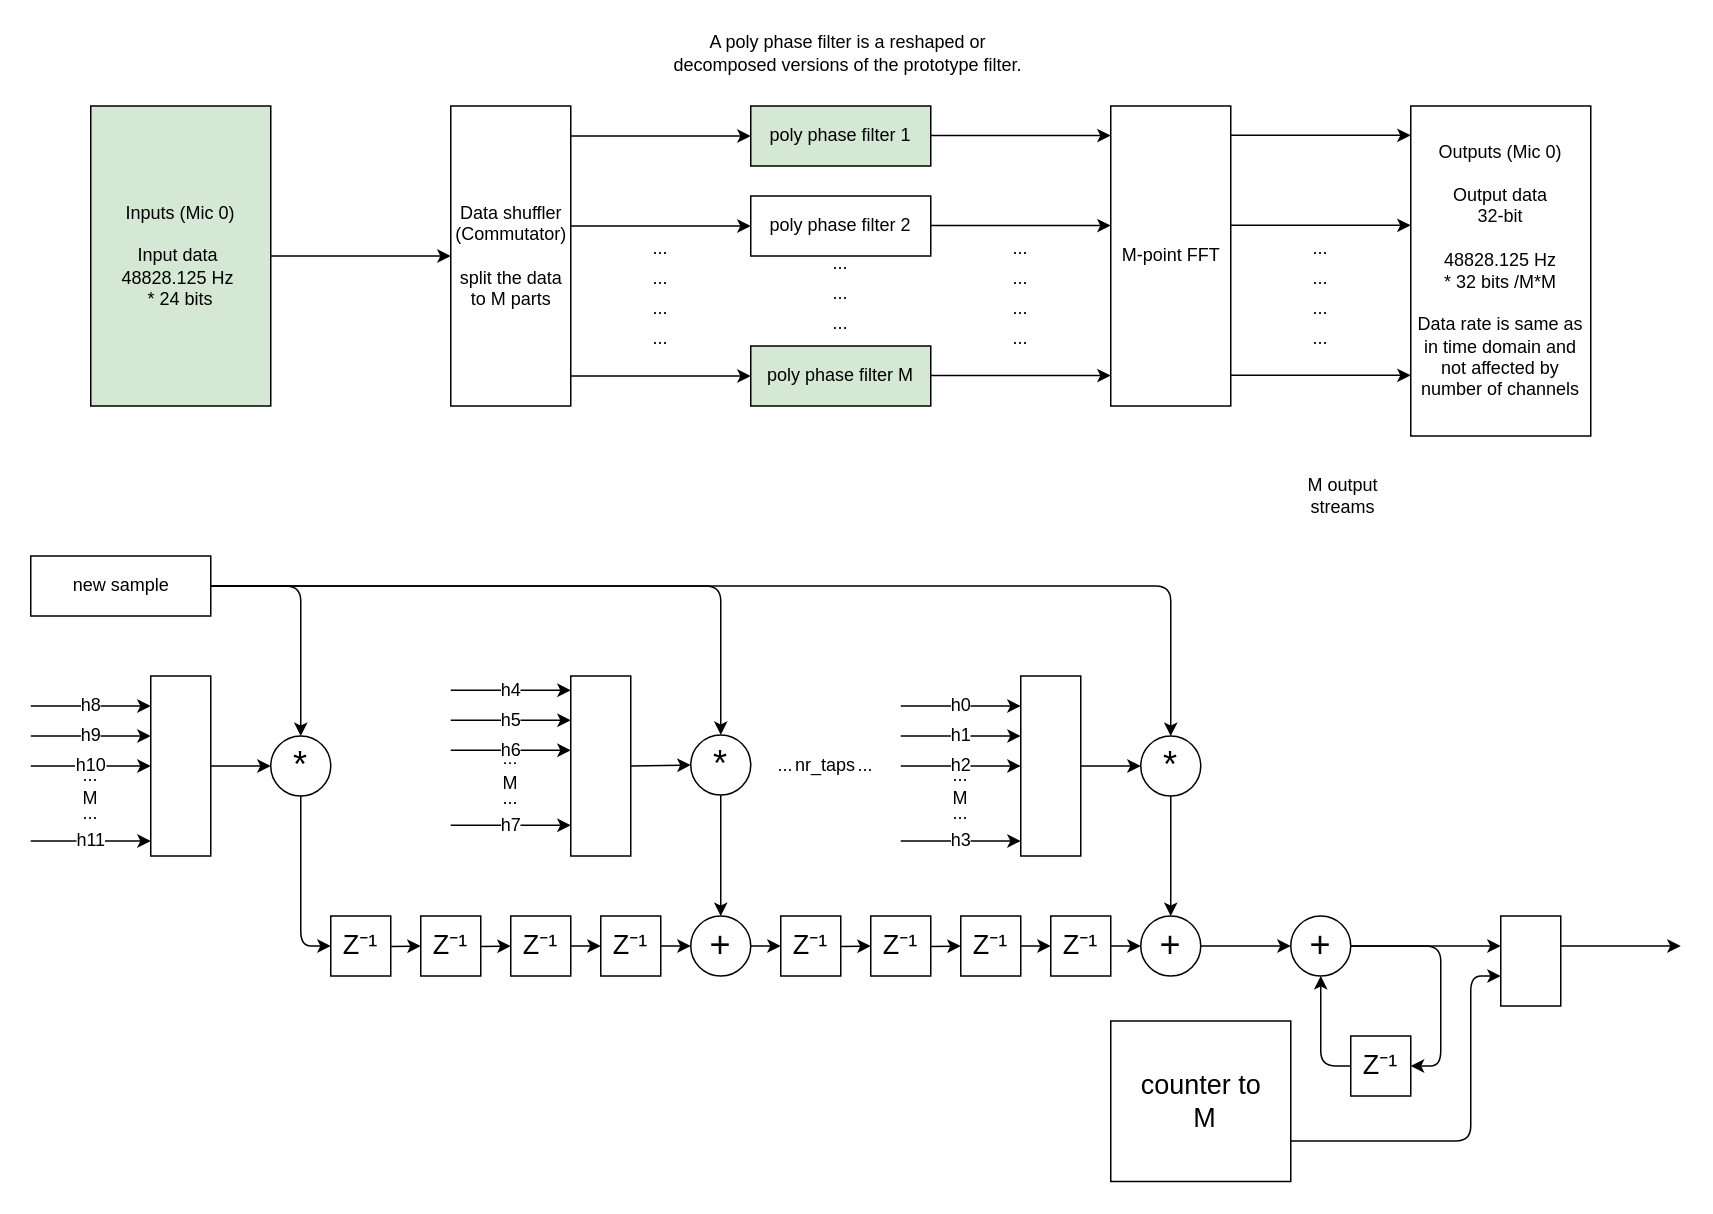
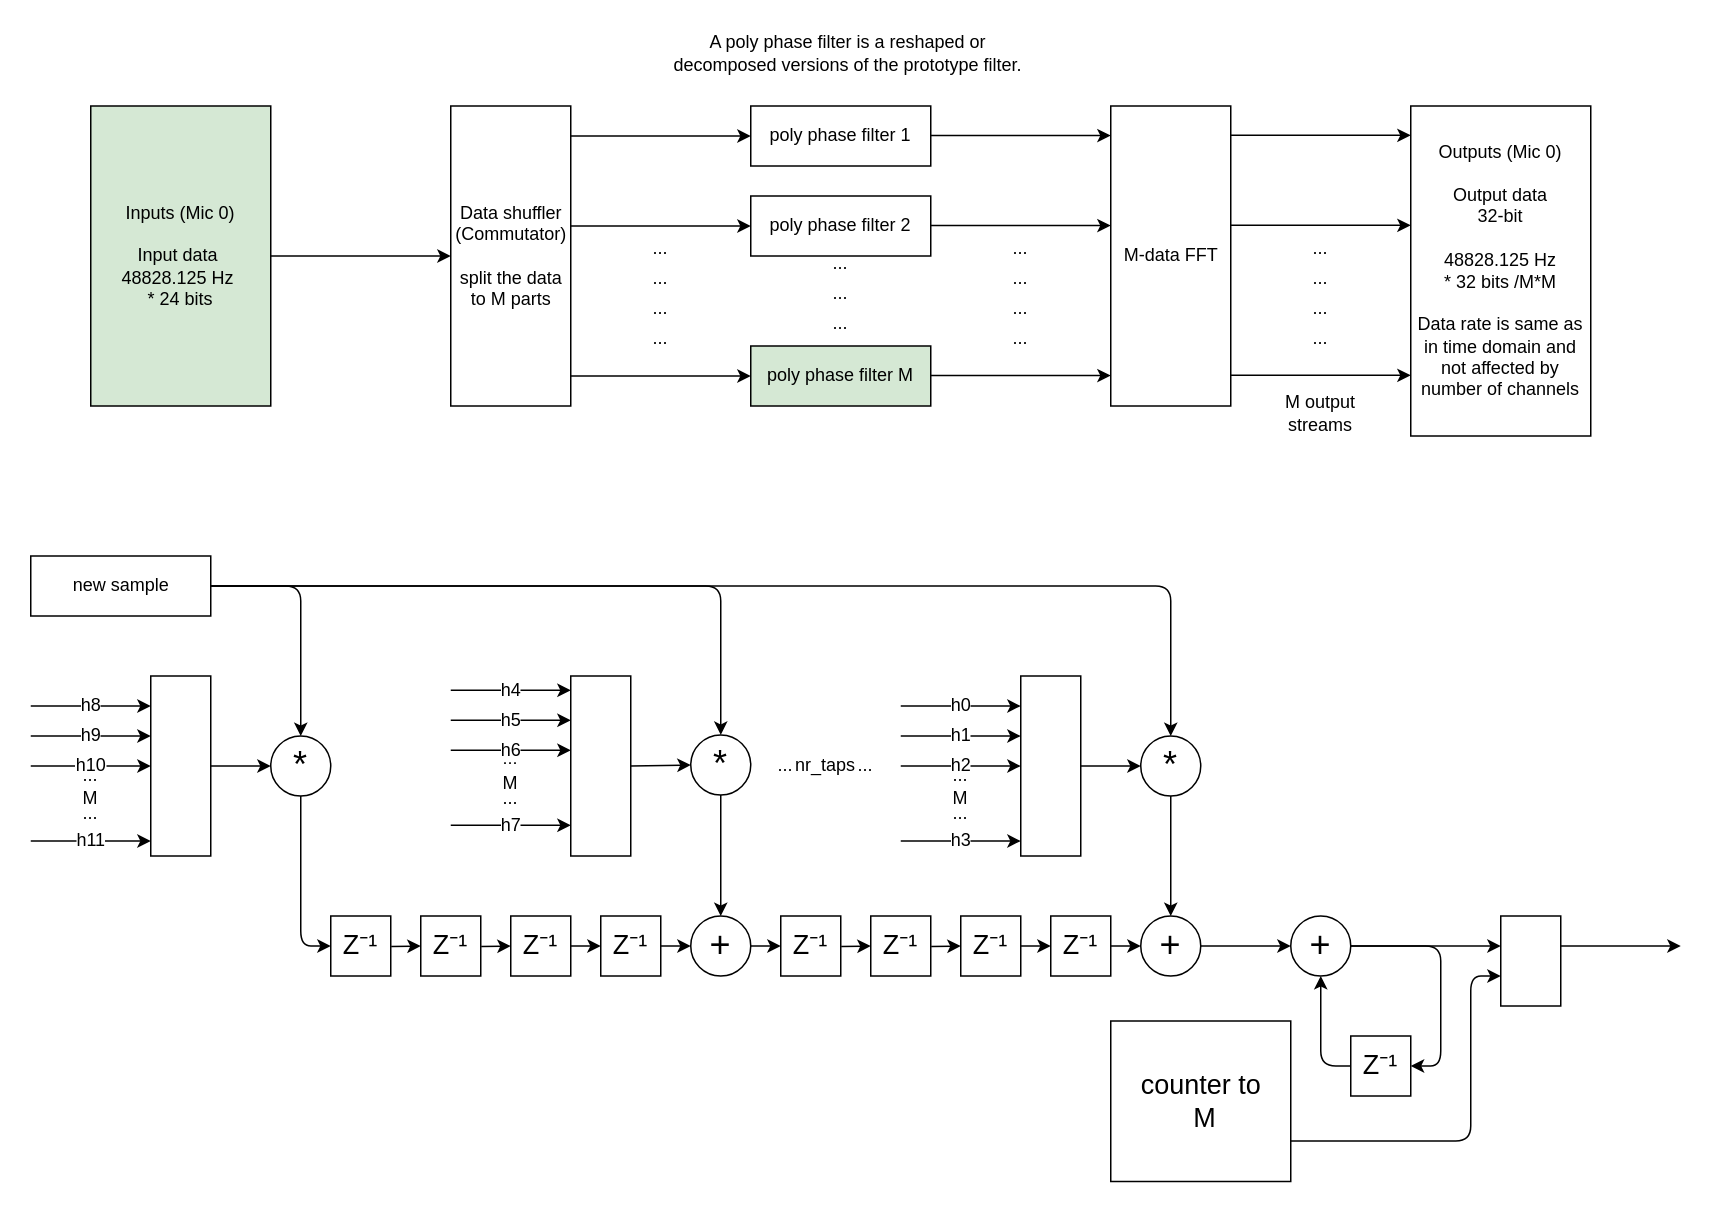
- <mxCell id="12" value="poly phase filter 1" style="rounded=0;whiteSpace=wrap;html=1;fillColor=#d5e8d4;" parent="1" vertex="1"><mxGeometry x="500" y="70" width="120" height="40" as="geometry" /></mxCell>
+ <mxCell id="12" value="poly phase filter 1" style="rounded=0;whiteSpace=wrap;html=1;" parent="1" vertex="1"><mxGeometry x="500" y="70" width="120" height="40" as="geometry" /></mxCell>
- <mxCell id="18" value="M-point FFT" style="externalPins=0;recursiveResize=0;shadow=0;dashed=0;align=center;html=1;strokeWidth=1;shape=mxgraph.rtl.abstract.entity;container=1;collapsible=0;kind=sequential;drawPins=0;left=3;right=2;bottom=0;top=0;" parent="1" vertex="1"><mxGeometry x="740" y="70" width="80" height="200" as="geometry" /></mxCell>
+ <mxCell id="18" value="M-data FFT" style="externalPins=0;recursiveResize=0;shadow=0;dashed=0;align=center;html=1;strokeWidth=1;shape=mxgraph.rtl.abstract.entity;container=1;collapsible=0;kind=sequential;drawPins=0;left=3;right=2;bottom=0;top=0;" parent="1" vertex="1"><mxGeometry x="740" y="70" width="80" height="200" as="geometry" /></mxCell>
- <mxCell id="34" value="M output streams" style="text;html=1;strokeColor=none;fillColor=none;align=center;verticalAlign=middle;whiteSpace=wrap;rounded=0;" parent="1" vertex="1"><mxGeometry x="855" y="315" width="80" height="30" as="geometry" /></mxCell>
+ <mxCell id="34" value="M output streams" style="text;html=1;strokeColor=none;fillColor=none;align=center;verticalAlign=middle;whiteSpace=wrap;rounded=0;" parent="1" vertex="1"><mxGeometry x="840" y="260" width="80" height="30" as="geometry" /></mxCell>
